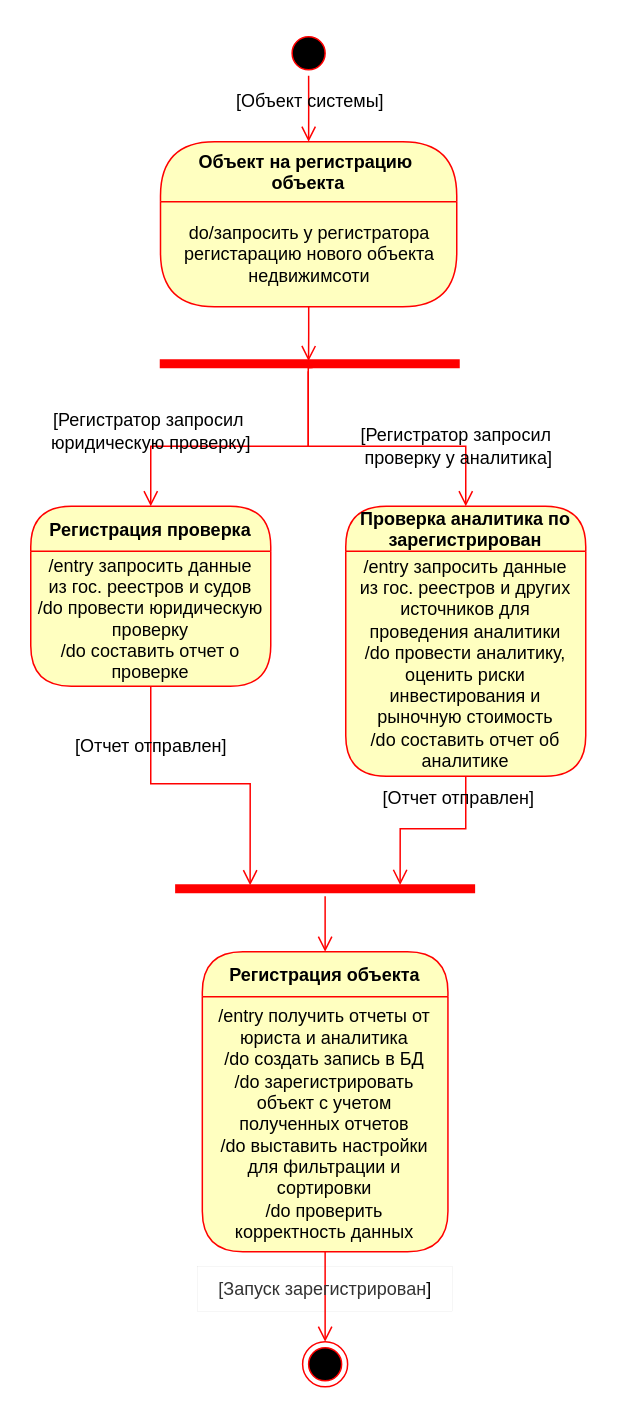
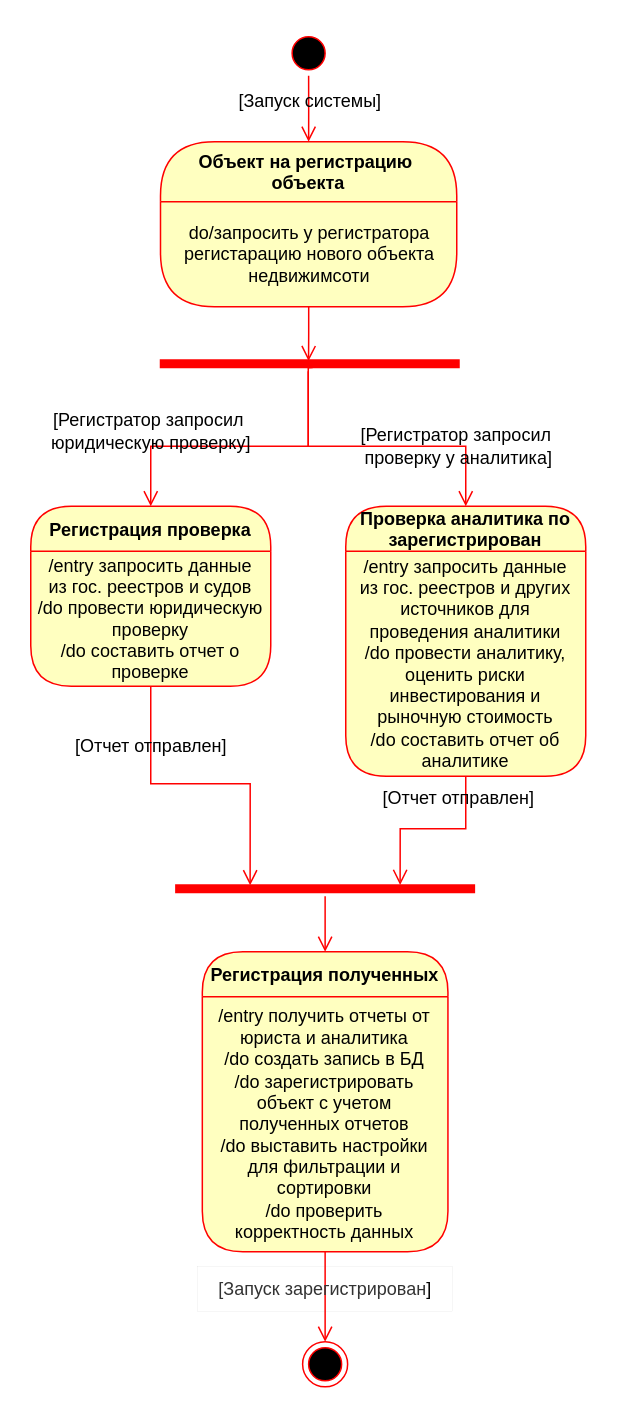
- <mxCell id="16" value="[Объект системы]" style="text;html=1;align=center;verticalAlign=middle;resizable=0;points=[];autosize=1;fillStyle=auto;fillColor=none;perimeterSpacing=1;strokeWidth=0;strokeColor=none;" vertex="1" parent="1"><mxGeometry x="146" y="52" width="120" height="30" as="geometry" /></mxCell>
+ <mxCell id="16" value="[Запуск системы]" style="text;html=1;align=center;verticalAlign=middle;resizable=0;points=[];autosize=1;fillStyle=auto;fillColor=none;perimeterSpacing=1;strokeWidth=0;strokeColor=none;" vertex="1" parent="1"><mxGeometry x="146" y="52" width="120" height="30" as="geometry" /></mxCell>
- <mxCell id="23" value="Регистрация объекта" style="swimlane;fontStyle=1;align=center;verticalAlign=middle;childLayout=stackLayout;horizontal=1;startSize=30;horizontalStack=0;resizeParent=0;resizeLast=1;container=0;fontColor=#000000;collapsible=0;rounded=1;arcSize=30;strokeColor=#ff0000;fillColor=#ffffc0;swimlaneFillColor=#ffffc0;dropTarget=0;" vertex="1" parent="1"><mxGeometry x="134.38" y="634" width="163.75" height="200" as="geometry" /></mxCell>
+ <mxCell id="23" value="Регистрация полученных" style="swimlane;fontStyle=1;align=center;verticalAlign=middle;childLayout=stackLayout;horizontal=1;startSize=30;horizontalStack=0;resizeParent=0;resizeLast=1;container=0;fontColor=#000000;collapsible=0;rounded=1;arcSize=30;strokeColor=#ff0000;fillColor=#ffffc0;swimlaneFillColor=#ffffc0;dropTarget=0;" vertex="1" parent="1"><mxGeometry x="134.38" y="634" width="163.75" height="200" as="geometry" /></mxCell>
